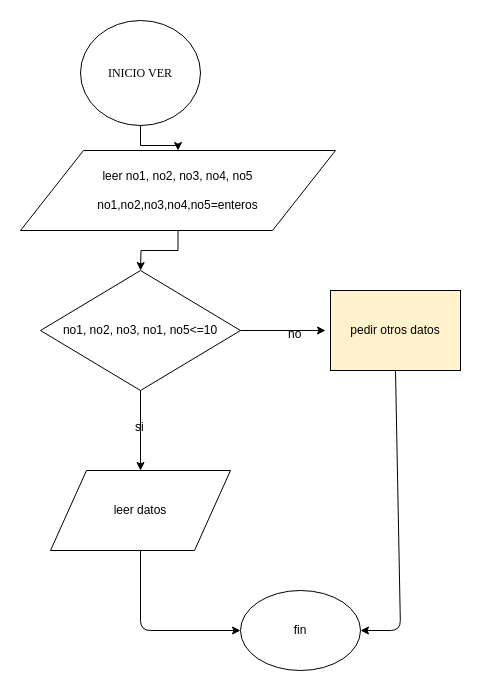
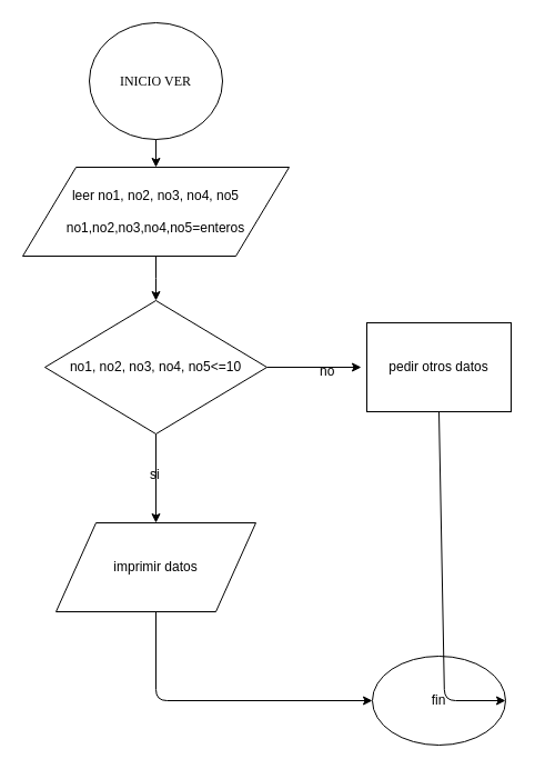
- <mxCell id="6" value="leer no1, no2, no3, no4, no5&lt;br&gt;&lt;br&gt;no1,no2,no3,no4,no5=enteros" style="shape=parallelogram;perimeter=parallelogramPerimeter;whiteSpace=wrap;html=1;" vertex="1" parent="1"><mxGeometry x="20" y="150" width="315" height="80" as="geometry" /></mxCell>
+ <mxCell id="6" value="leer no1, no2, no3, no4, no5&lt;br&gt;&lt;br&gt;no1,no2,no3,no4,no5=enteros" style="shape=parallelogram;perimeter=parallelogramPerimeter;whiteSpace=wrap;html=1;" vertex="1" parent="1"><mxGeometry x="20" y="150" width="240" height="80" as="geometry" /></mxCell>
- <mxCell id="9" value="no1, no2, no3, no1, no5&amp;lt;=10" style="rhombus;whiteSpace=wrap;html=1;" vertex="1" parent="1"><mxGeometry x="40" y="270" width="200" height="120" as="geometry" /></mxCell>
+ <mxCell id="9" value="no1, no2, no3, no4, no5&amp;lt;=10" style="rhombus;whiteSpace=wrap;html=1;" vertex="1" parent="1"><mxGeometry x="40" y="270" width="200" height="120" as="geometry" /></mxCell>
- <mxCell id="13" value="pedir otros datos" style="rounded=0;whiteSpace=wrap;html=1;fillColor=#fff2cc;" vertex="1" parent="1"><mxGeometry x="330" y="290" width="130" height="80" as="geometry" /></mxCell>
+ <mxCell id="13" value="pedir otros datos" style="rounded=0;whiteSpace=wrap;html=1;" vertex="1" parent="1"><mxGeometry x="330" y="290" width="130" height="80" as="geometry" /></mxCell>
- <mxCell id="12" value="leer datos" style="shape=parallelogram;perimeter=parallelogramPerimeter;whiteSpace=wrap;html=1;" vertex="1" parent="1"><mxGeometry x="50" y="470" width="180" height="80" as="geometry" /></mxCell>
+ <mxCell id="12" value="imprimir datos" style="shape=parallelogram;perimeter=parallelogramPerimeter;whiteSpace=wrap;html=1;" vertex="1" parent="1"><mxGeometry x="50" y="470" width="180" height="80" as="geometry" /></mxCell>
- <mxCell id="3" value="fin" style="ellipse;whiteSpace=wrap;html=1;" vertex="1" parent="1"><mxGeometry x="240" y="590" width="120" height="80" as="geometry" /></mxCell>
+ <mxCell id="3" value="fin" style="ellipse;whiteSpace=wrap;html=1;" vertex="1" parent="1"><mxGeometry x="335" y="590" width="120" height="80" as="geometry" /></mxCell>
